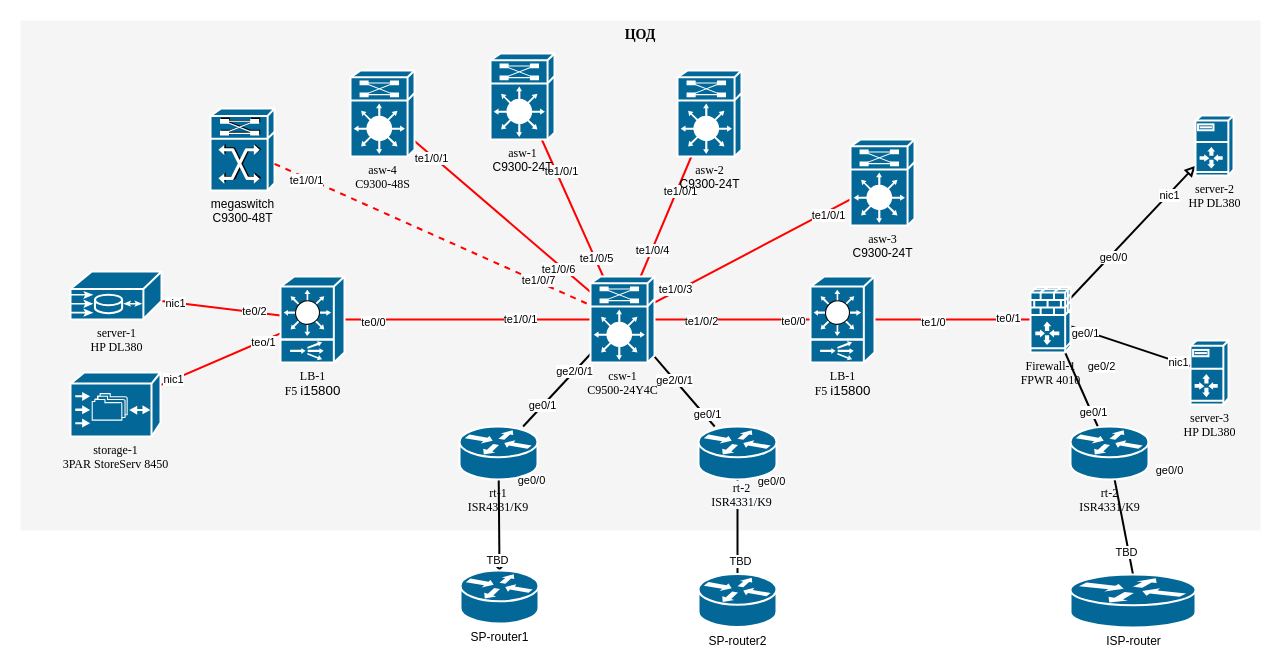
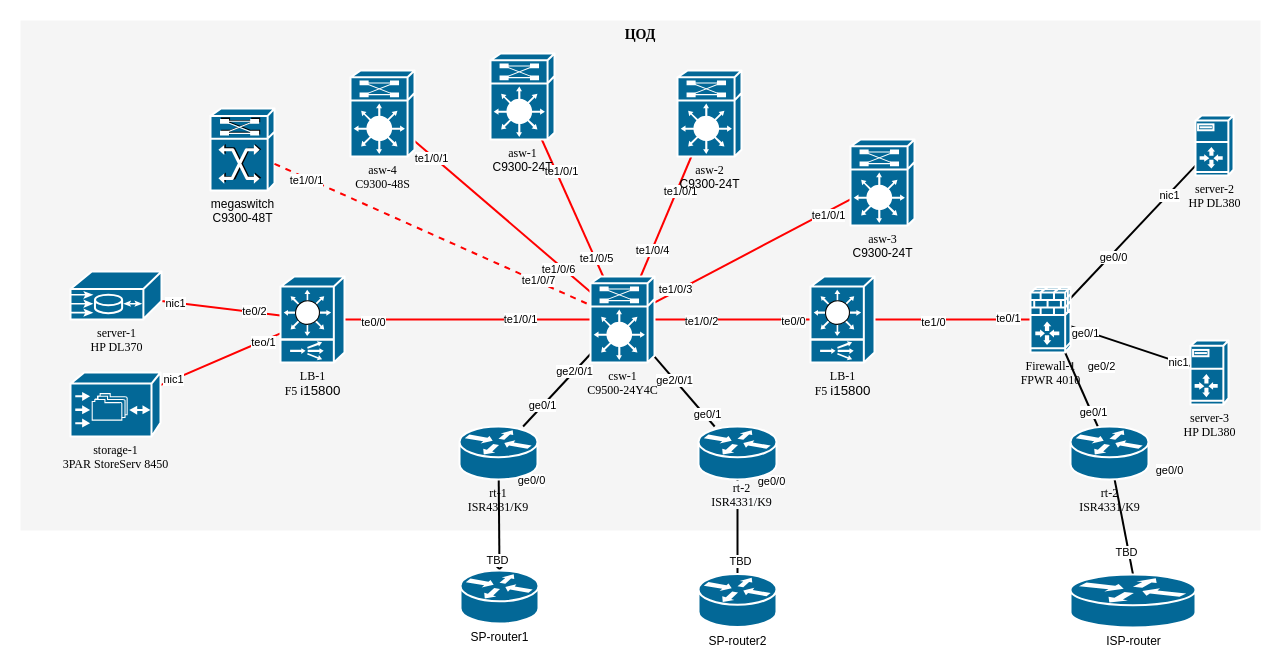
- <mxCell id="45" style="edgeStyle=none;html=1;labelBackgroundColor=none;startFill=0;endArrow=block;endFill=0;strokeWidth=2;fontFamily=Verdana;fontSize=12;" parent="1" source="54" target="55" edge="1"><mxGeometry relative="1" as="geometry" /></mxCell>
+ <mxCell id="45" style="edgeStyle=none;html=1;labelBackgroundColor=none;startFill=0;endArrow=none;endFill=0;strokeWidth=2;fontFamily=Verdana;fontSize=12;" parent="1" source="54" target="55" edge="1"><mxGeometry relative="1" as="geometry" /></mxCell>
- <mxCell id="44" value="server-1&lt;br&gt;HP DL380" style="shape=mxgraph.cisco.misc.me1100;html=1;dashed=0;fillColor=#036897;strokeColor=#ffffff;strokeWidth=2;verticalLabelPosition=bottom;verticalAlign=top;rounded=0;shadow=0;comic=0;fontFamily=Verdana;fontSize=12;" parent="1" vertex="1"><mxGeometry x="70" y="271" width="91" height="48" as="geometry" /></mxCell>
+ <mxCell id="44" value="server-1&lt;br&gt;HP DL370" style="shape=mxgraph.cisco.misc.me1100;html=1;dashed=0;fillColor=#036897;strokeColor=#ffffff;strokeWidth=2;verticalLabelPosition=bottom;verticalAlign=top;rounded=0;shadow=0;comic=0;fontFamily=Verdana;fontSize=12;" parent="1" vertex="1"><mxGeometry x="70" y="271" width="91" height="48" as="geometry" /></mxCell>
